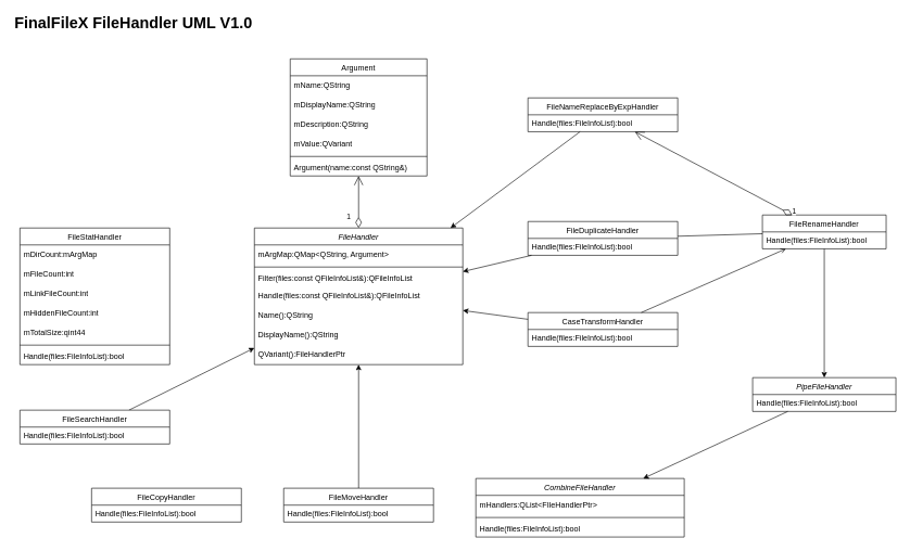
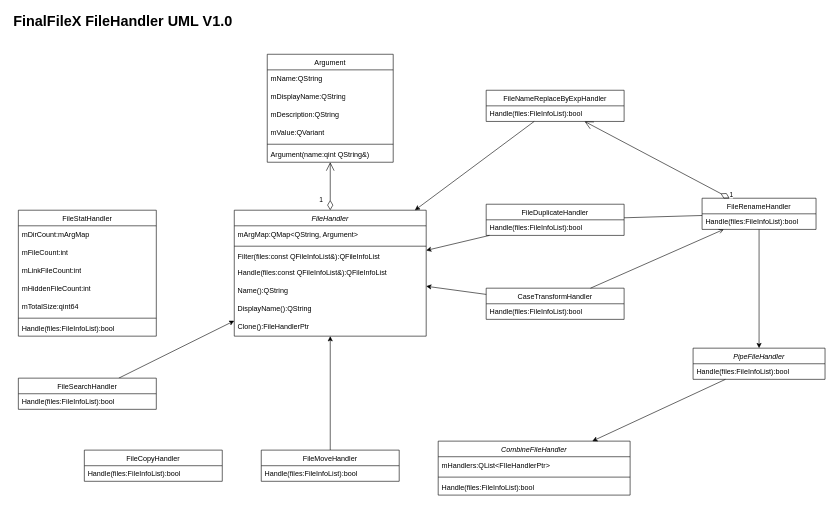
- <mxCell id="20" value="Argument(name:const QString&amp;)" style="text;align=left;verticalAlign=top;spacingLeft=4;spacingRight=4;overflow=hidden;rotatable=0;points=[[0,0.5],[1,0.5]];portConstraint=eastwest;" vertex="1" parent="14"><mxGeometry y="154" width="210" height="26" as="geometry" /></mxCell>
+ <mxCell id="20" value="Argument(name:qint QString&amp;)" style="text;align=left;verticalAlign=top;spacingLeft=4;spacingRight=4;overflow=hidden;rotatable=0;points=[[0,0.5],[1,0.5]];portConstraint=eastwest;" vertex="1" parent="14"><mxGeometry y="154" width="210" height="26" as="geometry" /></mxCell>
- <mxCell id="30" value="mTotalSize:qint44" style="text;strokeColor=none;fillColor=none;align=left;verticalAlign=middle;spacingLeft=4;spacingRight=4;overflow=hidden;points=[[0,0.5],[1,0.5]];portConstraint=eastwest;rotatable=0;whiteSpace=wrap;html=1;" vertex="1" parent="25"><mxGeometry y="146" width="230" height="30" as="geometry" /></mxCell>
+ <mxCell id="30" value="mTotalSize:qint64" style="text;strokeColor=none;fillColor=none;align=left;verticalAlign=middle;spacingLeft=4;spacingRight=4;overflow=hidden;points=[[0,0.5],[1,0.5]];portConstraint=eastwest;rotatable=0;whiteSpace=wrap;html=1;" vertex="1" parent="25"><mxGeometry y="146" width="230" height="30" as="geometry" /></mxCell>
- <mxCell id="9" value="QVariant():FileHandlerPtr" style="text;strokeColor=none;fillColor=none;align=left;verticalAlign=middle;spacingLeft=4;spacingRight=4;overflow=hidden;points=[[0,0.5],[1,0.5]];portConstraint=eastwest;rotatable=0;whiteSpace=wrap;html=1;" vertex="1" parent="2"><mxGeometry y="180" width="320" height="30" as="geometry" /></mxCell>
+ <mxCell id="9" value="Clone():FileHandlerPtr" style="text;strokeColor=none;fillColor=none;align=left;verticalAlign=middle;spacingLeft=4;spacingRight=4;overflow=hidden;points=[[0,0.5],[1,0.5]];portConstraint=eastwest;rotatable=0;whiteSpace=wrap;html=1;" vertex="1" parent="2"><mxGeometry y="180" width="320" height="30" as="geometry" /></mxCell>
